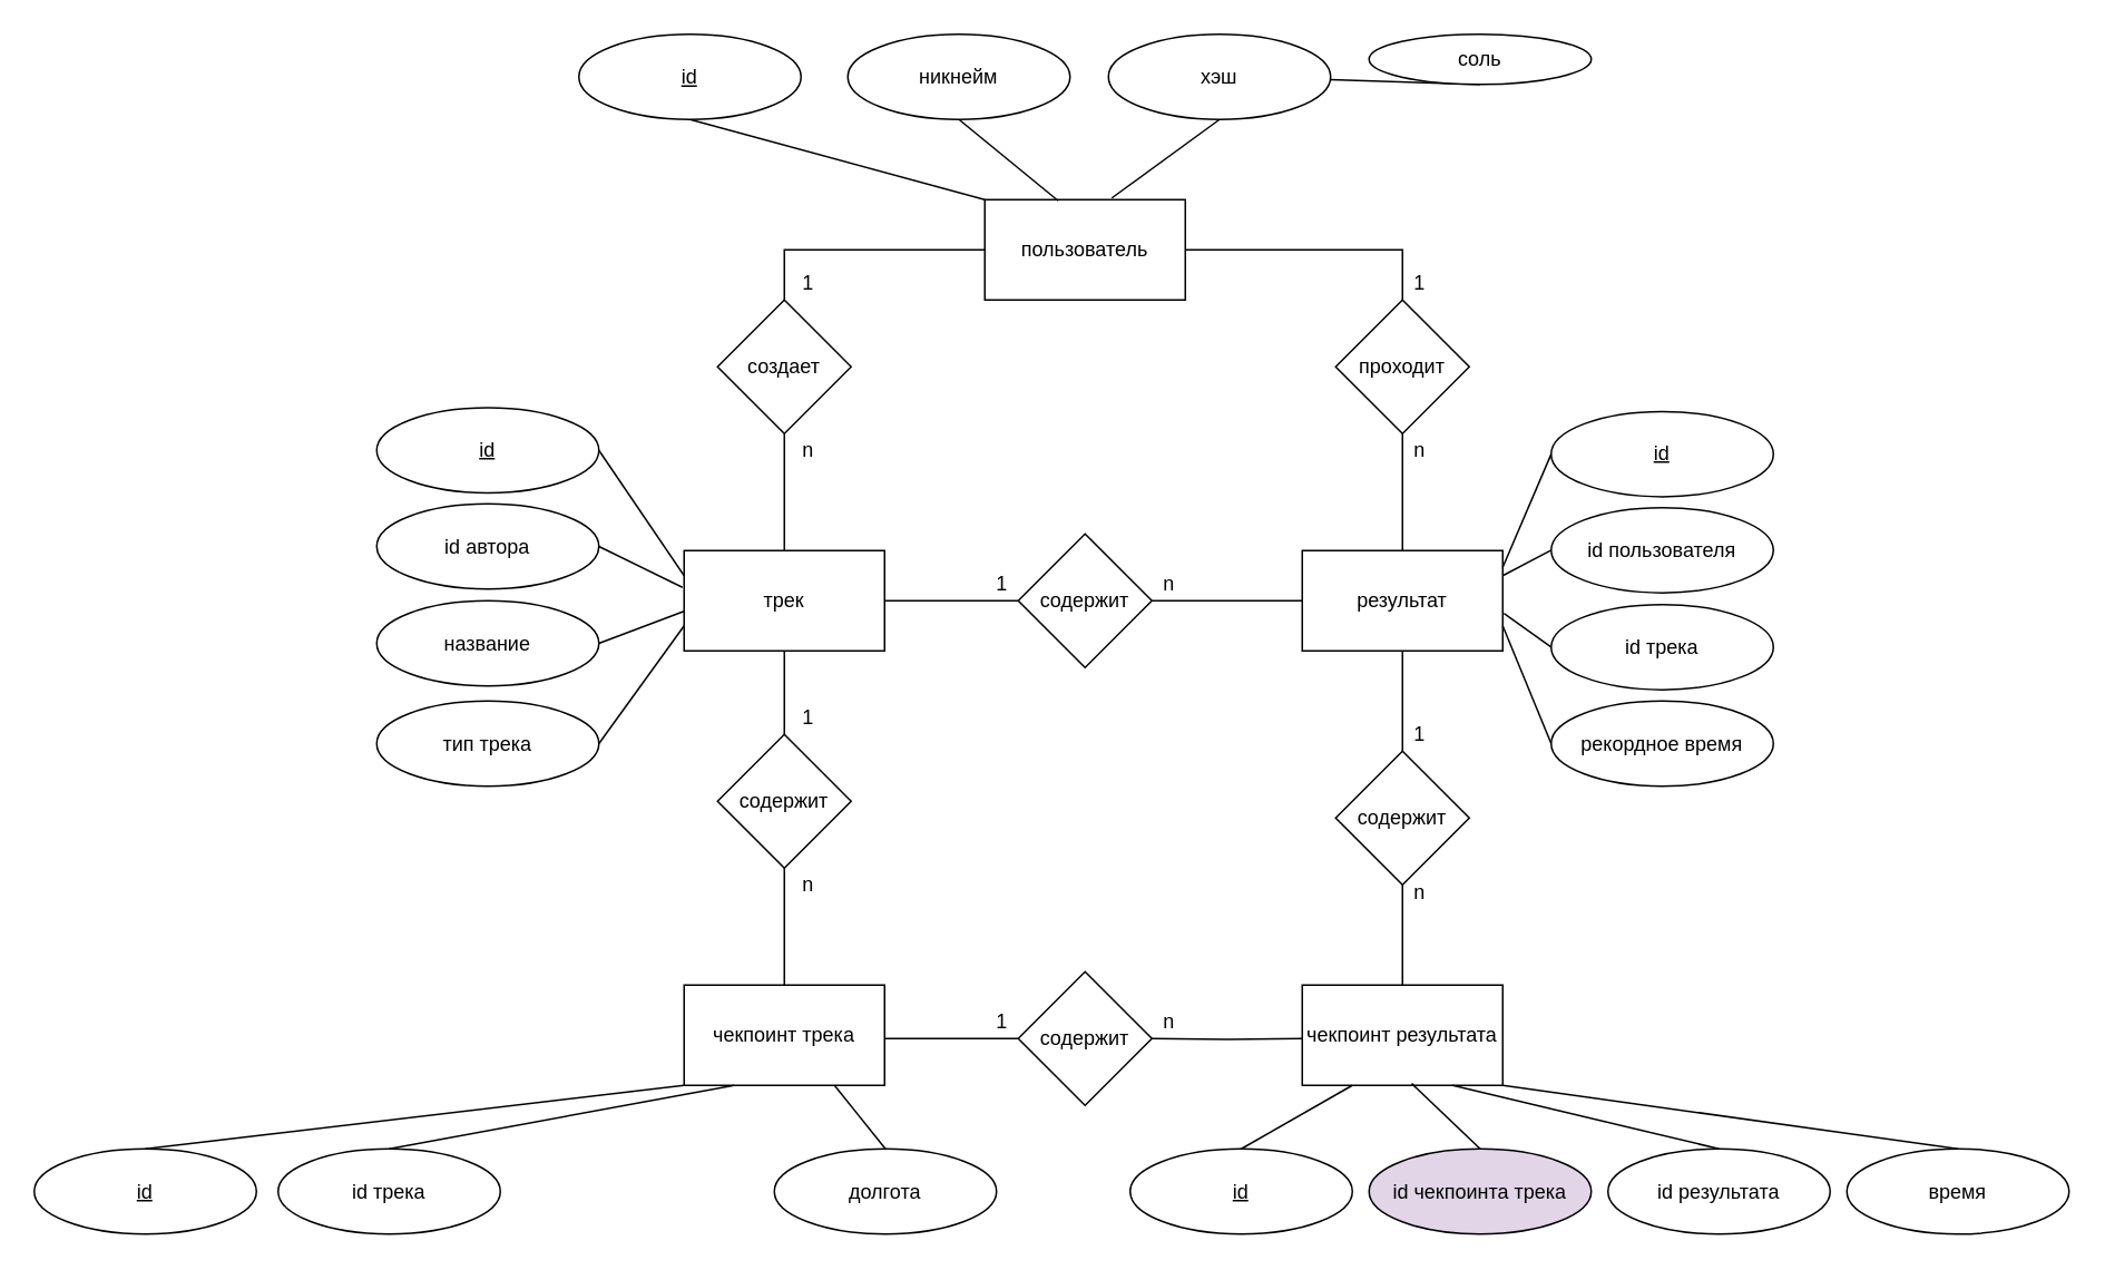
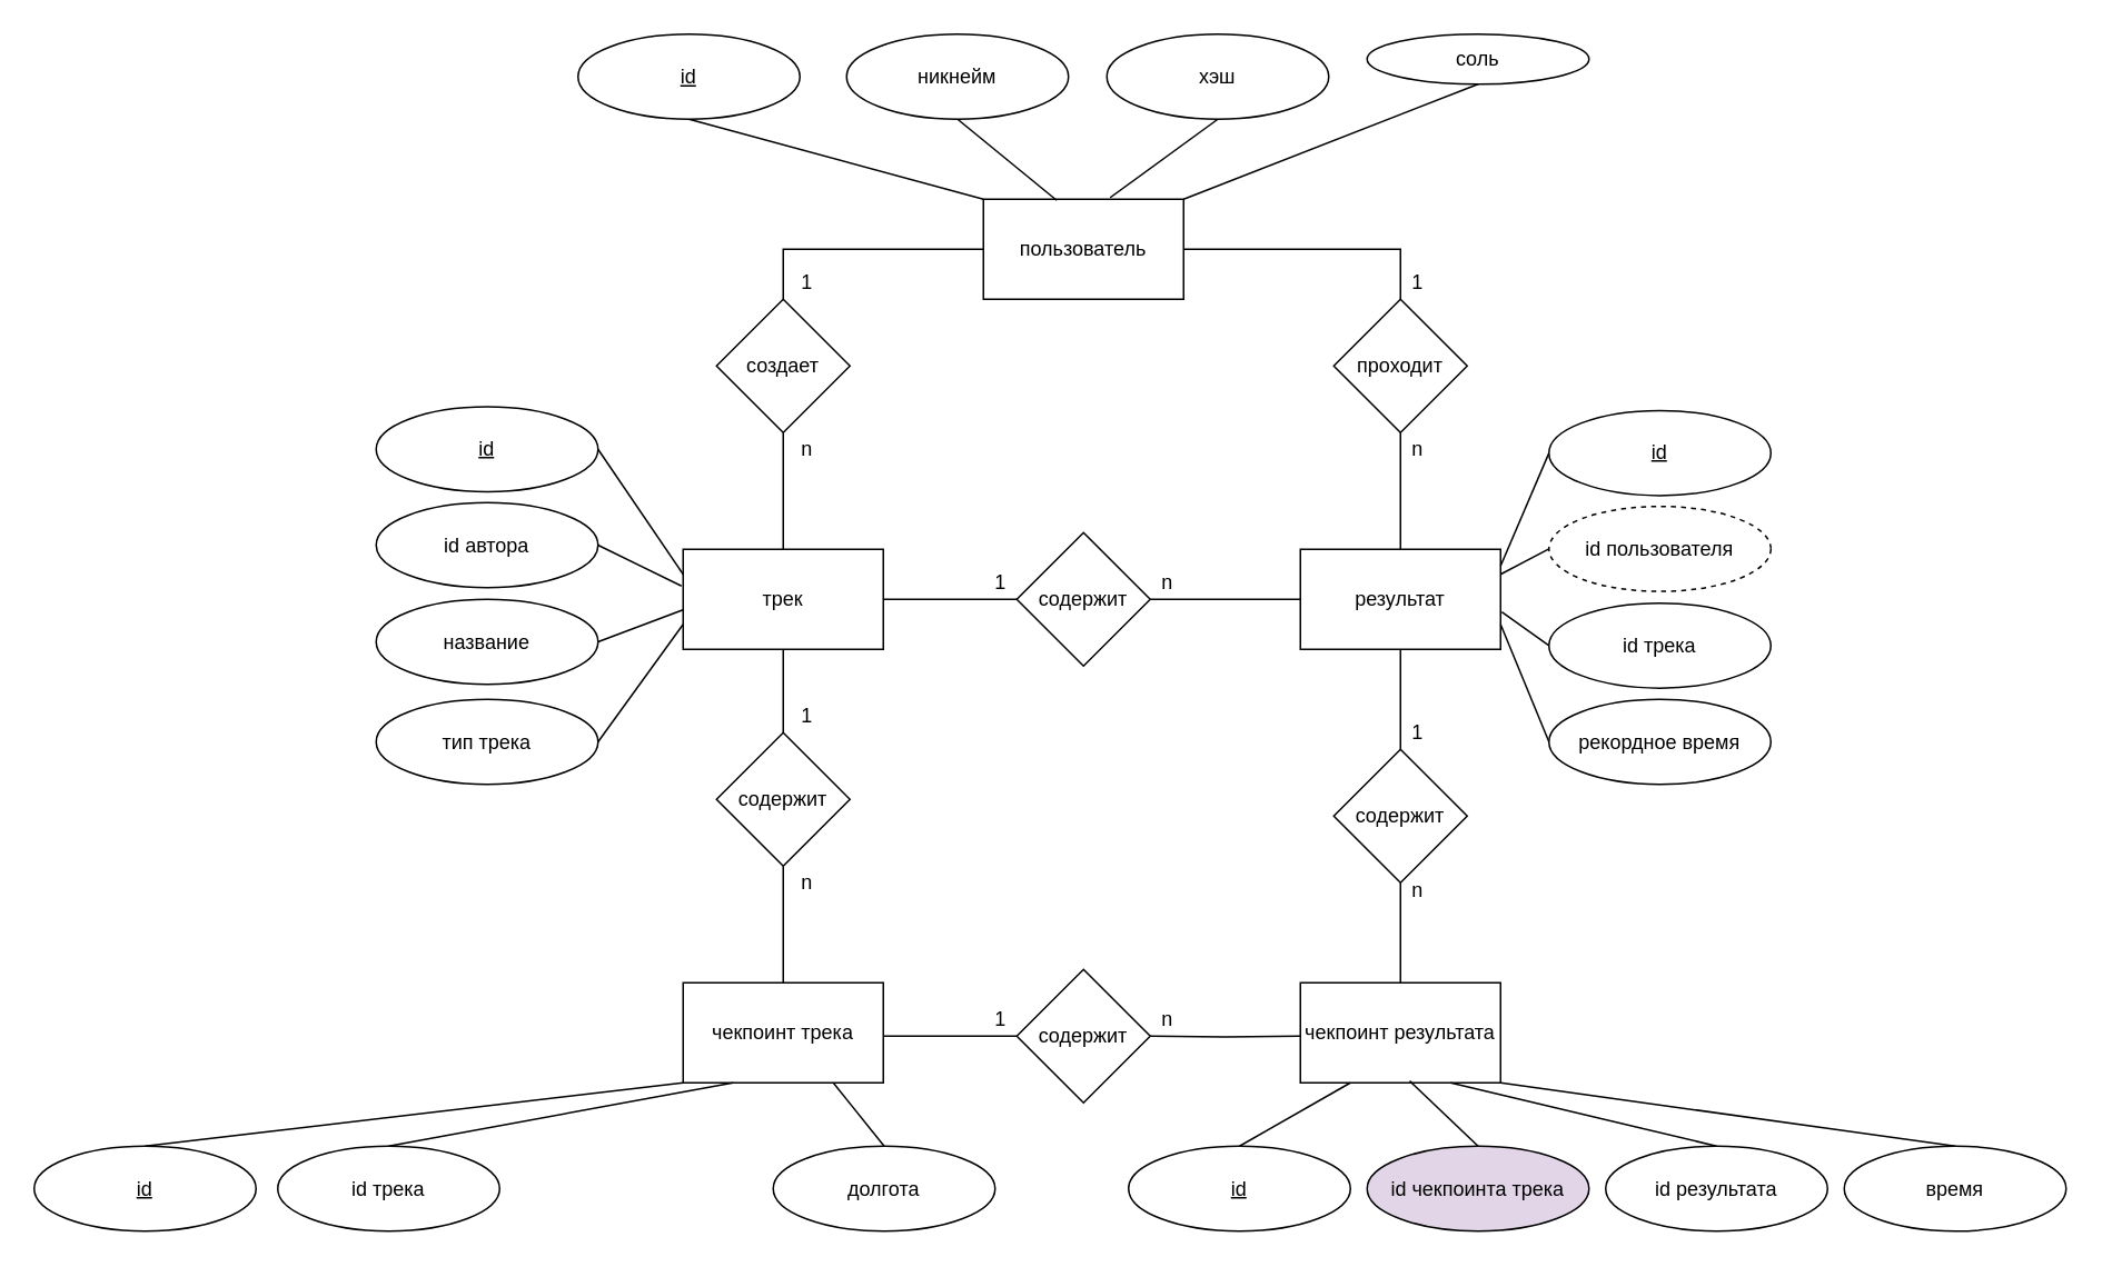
- <mxCell id="38" style="edgeStyle=none;rounded=0;orthogonalLoop=1;jettySize=auto;html=1;exitX=0.5;exitY=1;exitDx=0;exitDy=0;endArrow=none;endFill=0;" edge="1" parent="1" source="39" target="37"><mxGeometry relative="1" as="geometry" /></mxCell>
+ <mxCell id="38" style="edgeStyle=none;rounded=0;orthogonalLoop=1;jettySize=auto;html=1;exitX=0.5;exitY=1;exitDx=0;exitDy=0;entryX=1;entryY=0;entryDx=0;entryDy=0;endArrow=none;endFill=0;" edge="1" parent="1" source="39" target="17"><mxGeometry relative="1" as="geometry" /></mxCell>
- <mxCell id="59" value="id пользователя" style="ellipse;whiteSpace=wrap;html=1;" vertex="1" parent="1"><mxGeometry x="928" y="303.25" width="133" height="51" as="geometry" /></mxCell>
+ <mxCell id="59" value="id пользователя" style="ellipse;whiteSpace=wrap;html=1;dashed=1;" vertex="1" parent="1"><mxGeometry x="928" y="303.25" width="133" height="51" as="geometry" /></mxCell>
